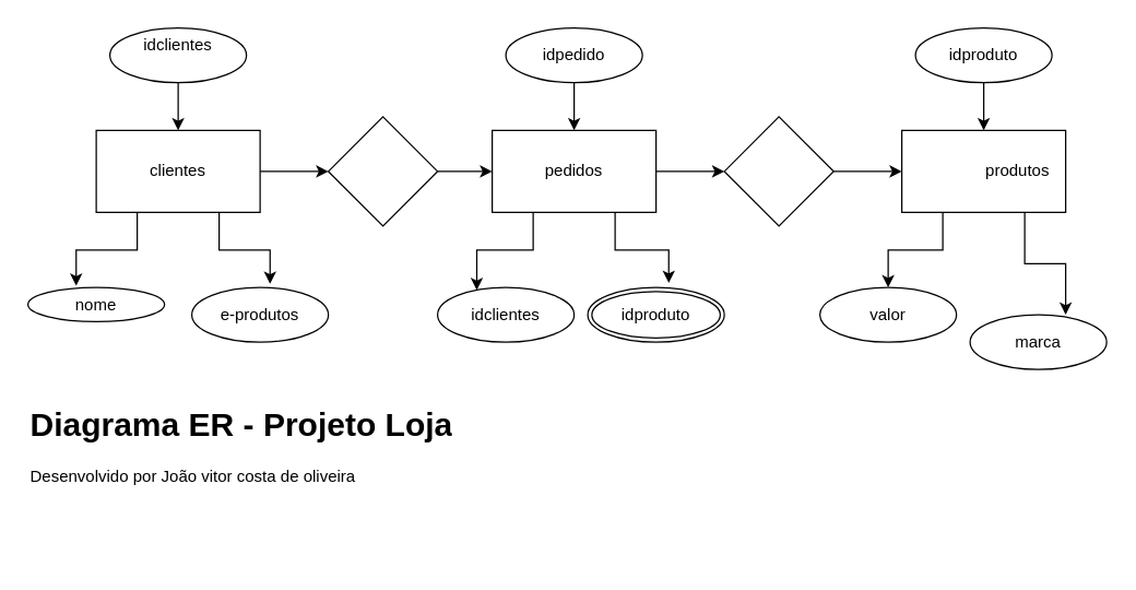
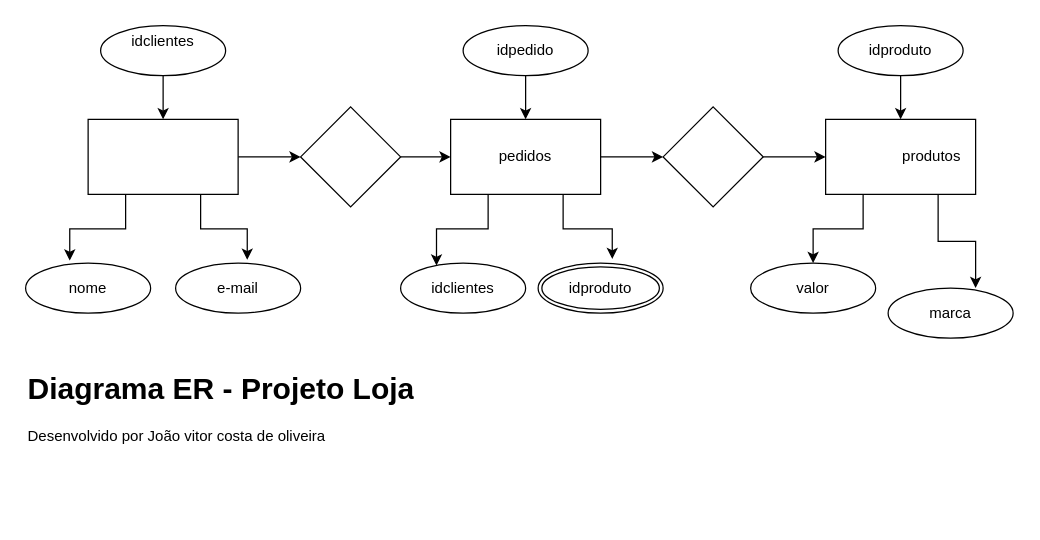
- <mxCell id="12" value="clientes" style="text;html=1;align=center;verticalAlign=middle;whiteSpace=wrap;rounded=0;" vertex="1" parent="1"><mxGeometry x="100" y="110" width="60" height="30" as="geometry" /></mxCell>
- <mxCell id="17" value="nome" style="ellipse;whiteSpace=wrap;html=1;align=center;" vertex="1" parent="1"><mxGeometry x="20" y="210" width="100" height="25" as="geometry" /></mxCell>
+ <mxCell id="17" value="nome" style="ellipse;whiteSpace=wrap;html=1;align=center;" vertex="1" parent="1"><mxGeometry x="20" y="210" width="100" height="40" as="geometry" /></mxCell>
- <mxCell id="18" value="e-produtos" style="ellipse;whiteSpace=wrap;html=1;align=center;" vertex="1" parent="1"><mxGeometry x="140" y="210" width="100" height="40" as="geometry" /></mxCell>
+ <mxCell id="18" value="e-mail" style="ellipse;whiteSpace=wrap;html=1;align=center;" vertex="1" parent="1"><mxGeometry x="140" y="210" width="100" height="40" as="geometry" /></mxCell>
